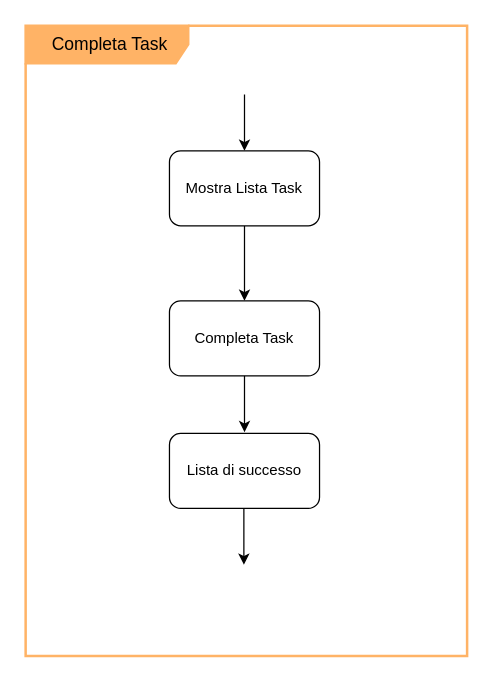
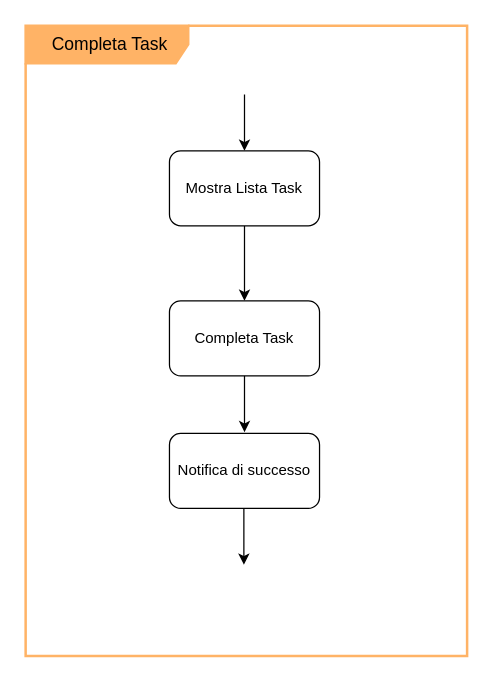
- <mxCell id="10" value="Lista di successo" style="rounded=1;whiteSpace=wrap;html=1;" vertex="1" parent="1"><mxGeometry x="135" y="346" width="120" height="60" as="geometry" /></mxCell>
+ <mxCell id="10" value="Notifica di successo" style="rounded=1;whiteSpace=wrap;html=1;" vertex="1" parent="1"><mxGeometry x="135" y="346" width="120" height="60" as="geometry" /></mxCell>
